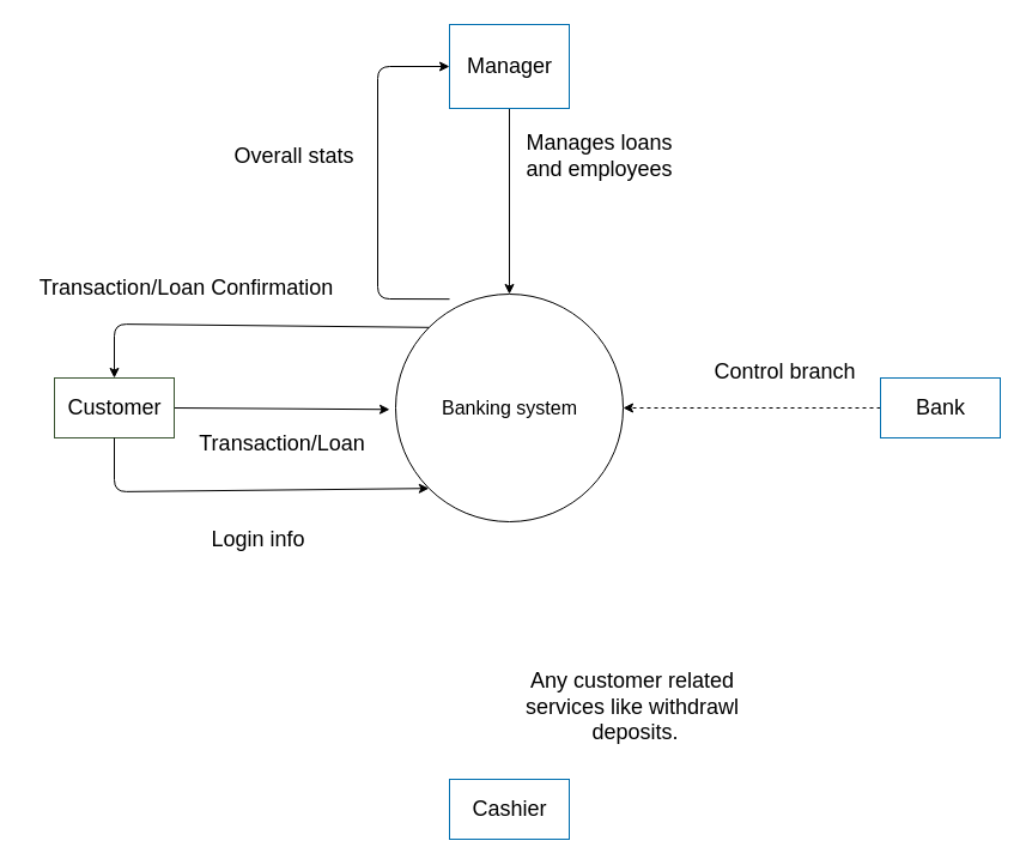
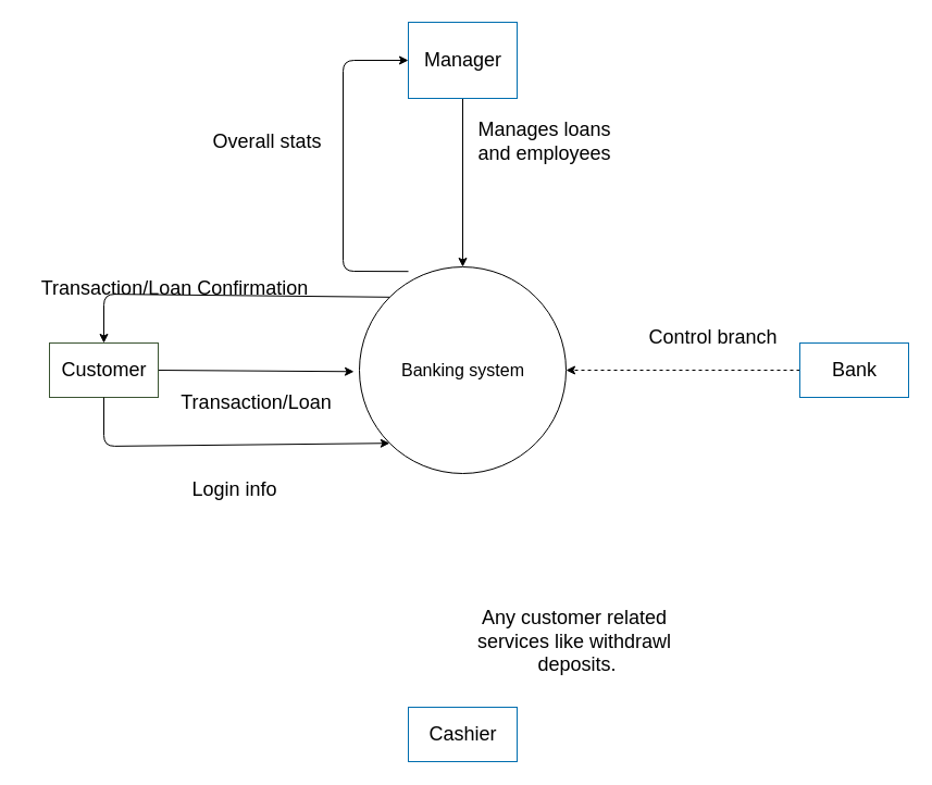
- <mxCell id="15" value="Transaction/Loan Confirmation" style="text;html=1;align=center;verticalAlign=middle;resizable=0;points=[];autosize=1;strokeColor=none;fillColor=none;fontSize=18;" parent="1" vertex="1"><mxGeometry x="20" y="220" width="270" height="40" as="geometry" /></mxCell>
+ <mxCell id="15" value="Transaction/Loan Confirmation" style="text;html=1;align=center;verticalAlign=middle;resizable=0;points=[];autosize=1;strokeColor=none;fillColor=none;fontSize=18;" parent="1" vertex="1"><mxGeometry x="25" y="245" width="270" height="40" as="geometry" /></mxCell>
